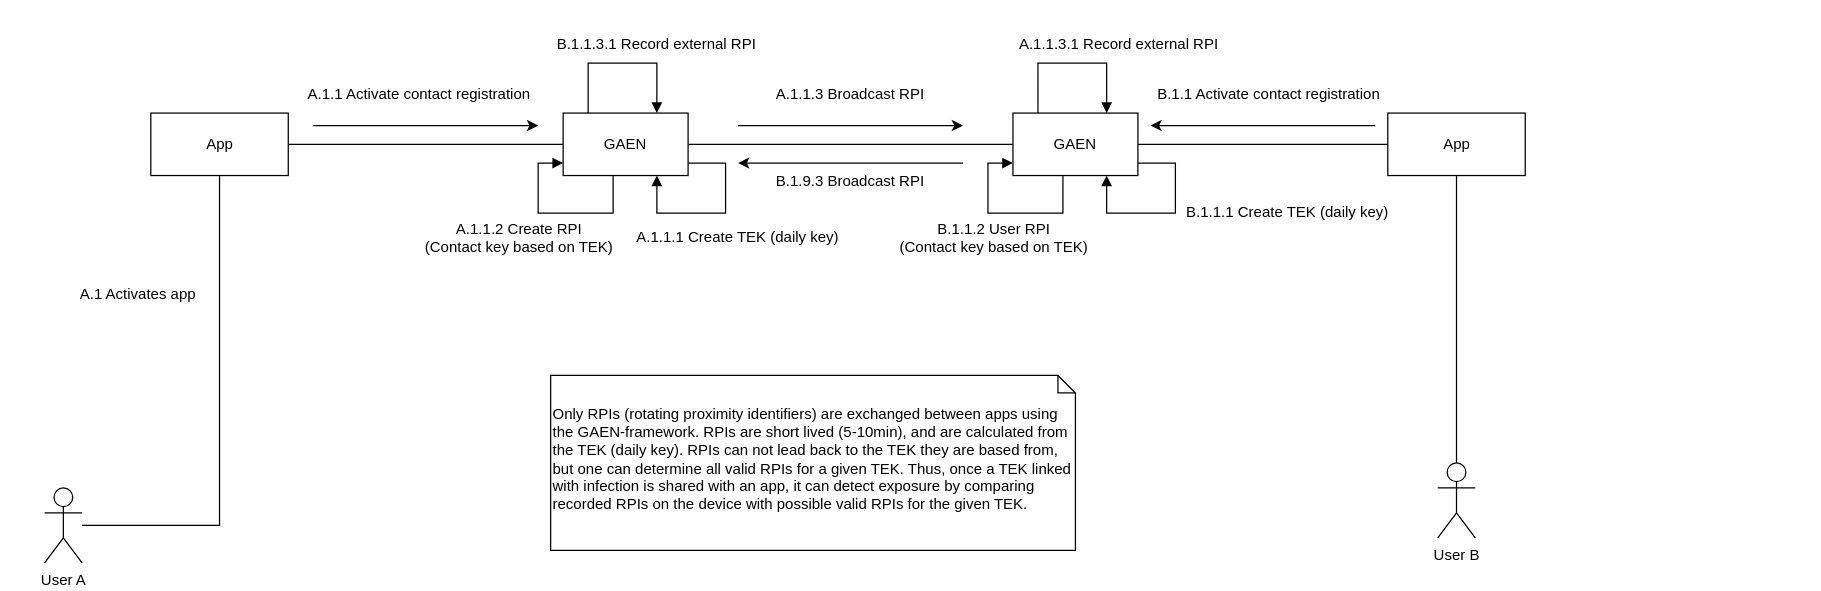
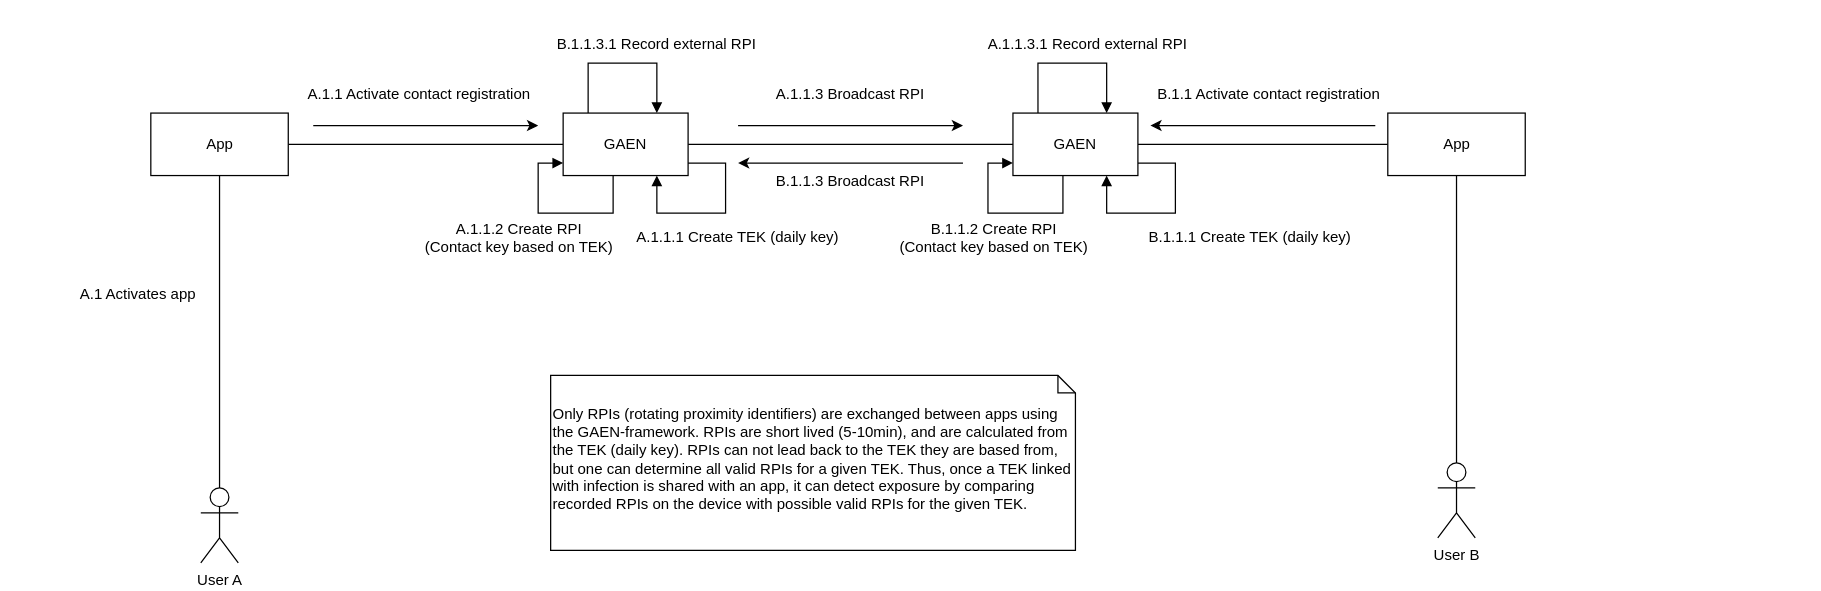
- <mxCell id="35" value="A.1.1.3.1 Record external RPI" style="text;html=1;strokeColor=none;fillColor=none;align=center;verticalAlign=middle;whiteSpace=wrap;rounded=0;" parent="1" vertex="1"><mxGeometry x="775" y="20" width="240" height="30" as="geometry" /></mxCell>
+ <mxCell id="35" value="A.1.1.3.1 Record external RPI" style="text;html=1;strokeColor=none;fillColor=none;align=center;verticalAlign=middle;whiteSpace=wrap;rounded=0;" parent="1" vertex="1"><mxGeometry x="750" y="20" width="240" height="30" as="geometry" /></mxCell>
- <mxCell id="20" value="B.1.9.3 Broadcast RPI" style="text;html=1;strokeColor=none;fillColor=none;align=center;verticalAlign=middle;whiteSpace=wrap;rounded=0;" parent="1" vertex="1"><mxGeometry x="590" y="130" width="180" height="30" as="geometry" /></mxCell>
+ <mxCell id="20" value="B.1.1.3 Broadcast RPI" style="text;html=1;strokeColor=none;fillColor=none;align=center;verticalAlign=middle;whiteSpace=wrap;rounded=0;" parent="1" vertex="1"><mxGeometry x="590" y="130" width="180" height="30" as="geometry" /></mxCell>
- <mxCell id="24" value="B.1.1.1 Create TEK (daily key)" style="text;html=1;strokeColor=none;fillColor=none;align=center;verticalAlign=middle;whiteSpace=wrap;rounded=0;" parent="1" vertex="1"><mxGeometry x="940" y="155" width="180" height="30" as="geometry" /></mxCell>
+ <mxCell id="24" value="B.1.1.1 Create TEK (daily key)" style="text;html=1;strokeColor=none;fillColor=none;align=center;verticalAlign=middle;whiteSpace=wrap;rounded=0;" parent="1" vertex="1"><mxGeometry x="910" y="175" width="180" height="30" as="geometry" /></mxCell>
- <mxCell id="25" value="B.1.1.2 User RPI&lt;br&gt;(Contact key based on TEK)" style="text;html=1;strokeColor=none;fillColor=none;align=center;verticalAlign=middle;whiteSpace=wrap;rounded=0;" parent="1" vertex="1"><mxGeometry x="680" y="175" width="230" height="30" as="geometry" /></mxCell>
+ <mxCell id="25" value="B.1.1.2 Create RPI&lt;br&gt;(Contact key based on TEK)" style="text;html=1;strokeColor=none;fillColor=none;align=center;verticalAlign=middle;whiteSpace=wrap;rounded=0;" parent="1" vertex="1"><mxGeometry x="680" y="175" width="230" height="30" as="geometry" /></mxCell>
- <mxCell id="15" value="User A" style="shape=umlActor;verticalLabelPosition=bottom;verticalAlign=top;html=1;outlineConnect=0;" parent="1" vertex="1"><mxGeometry x="35" y="390" width="30" height="60" as="geometry" /></mxCell>
+ <mxCell id="15" value="User A" style="shape=umlActor;verticalLabelPosition=bottom;verticalAlign=top;html=1;outlineConnect=0;" parent="1" vertex="1"><mxGeometry x="160" y="390" width="30" height="60" as="geometry" /></mxCell>
